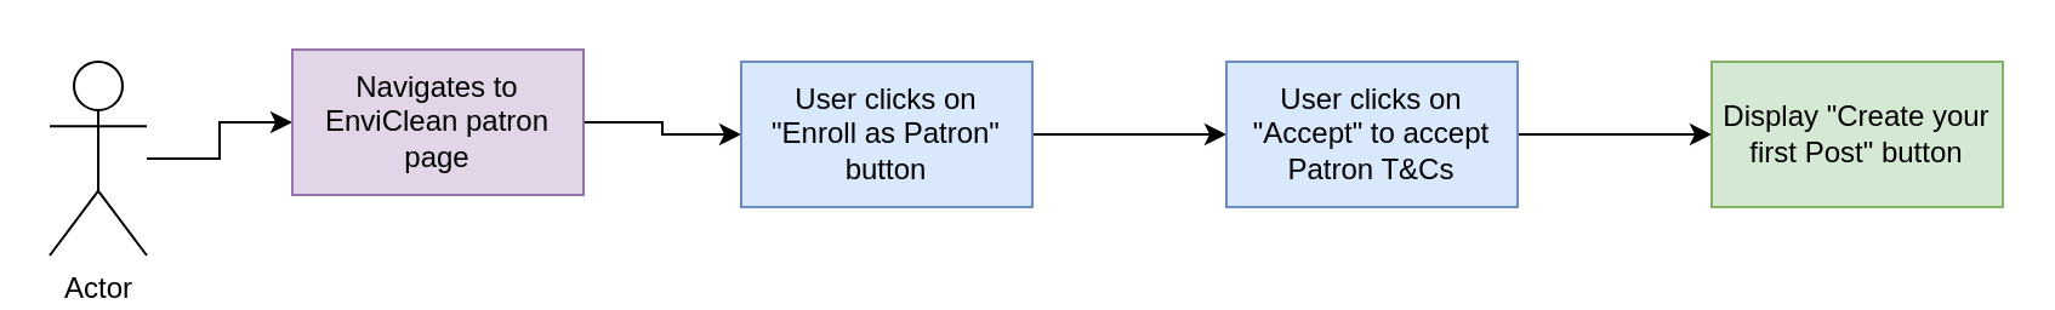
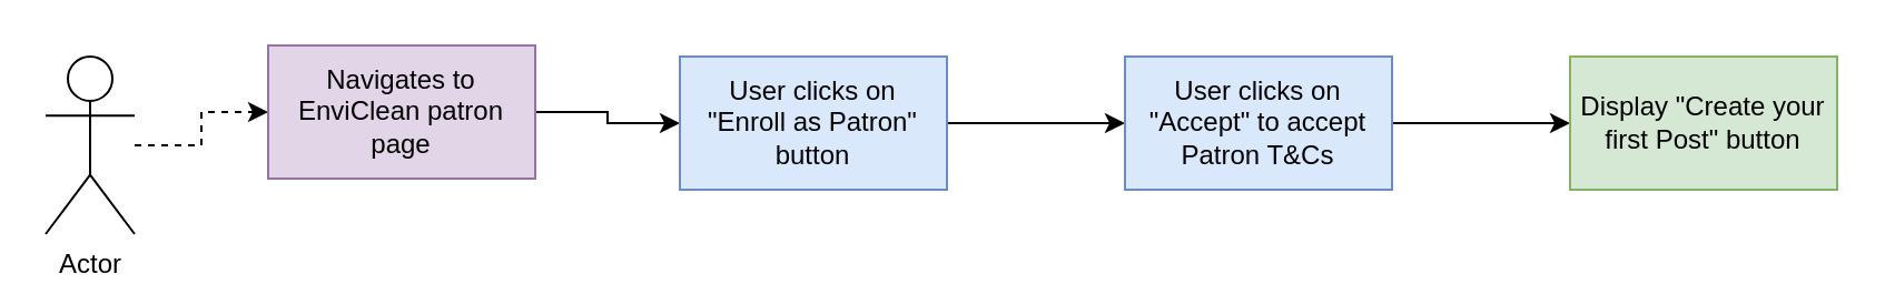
- <mxCell id="2" value="" style="edgeStyle=orthogonalEdgeStyle;rounded=0;orthogonalLoop=1;jettySize=auto;html=1;" edge="1" parent="1" source="3" target="5"><mxGeometry relative="1" as="geometry" /></mxCell>
+ <mxCell id="2" value="" style="edgeStyle=orthogonalEdgeStyle;rounded=0;orthogonalLoop=1;jettySize=auto;html=1;dashed=1;" edge="1" parent="1" source="3" target="5"><mxGeometry relative="1" as="geometry" /></mxCell>
